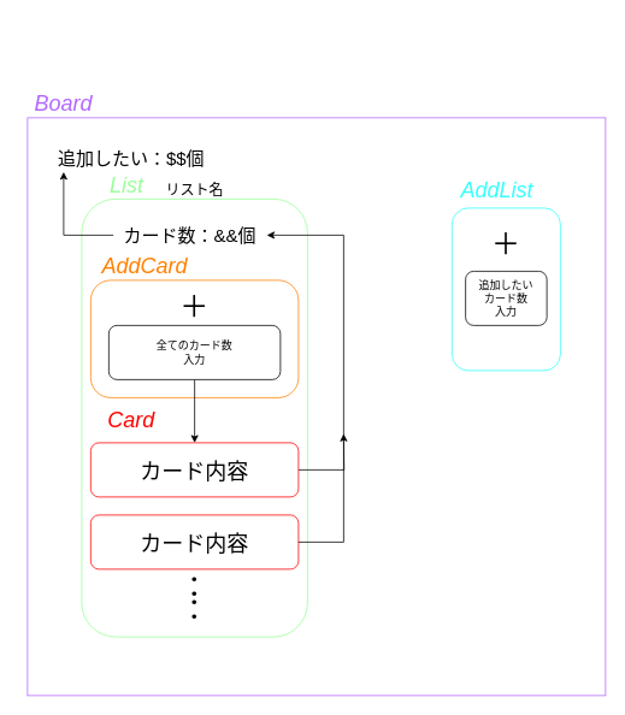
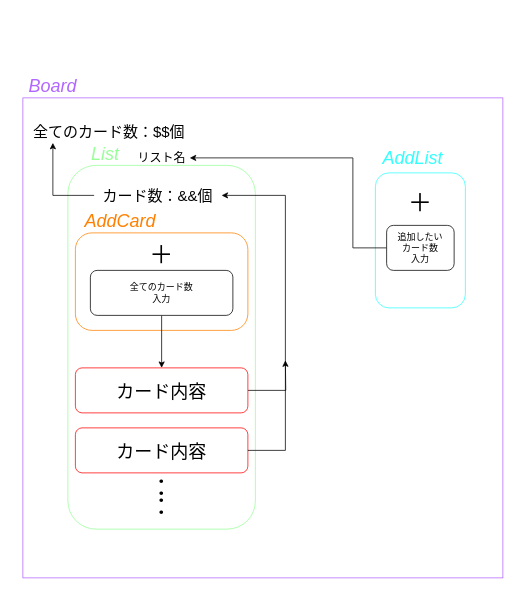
- <mxCell id="30" value="追加したい：$$個" style="text;html=1;strokeColor=none;fillColor=none;align=center;verticalAlign=middle;whiteSpace=wrap;rounded=0;fontSize=20;" vertex="1" parent="1"><mxGeometry x="20" y="165" width="250" height="20" as="geometry" /></mxCell>
+ <mxCell id="30" value="全てのカード数：$$個" style="text;html=1;strokeColor=none;fillColor=none;align=center;verticalAlign=middle;whiteSpace=wrap;rounded=0;fontSize=20;" vertex="1" parent="1"><mxGeometry x="20" y="165" width="250" height="20" as="geometry" /></mxCell>
+ <mxCell id="5" style="edgeStyle=orthogonalEdgeStyle;rounded=0;orthogonalLoop=1;jettySize=auto;html=1;entryX=1;entryY=0.5;entryDx=0;entryDy=0;fontSize=32;fontColor=#FFFFFF;" edge="1" parent="1" source="6" target="9"><mxGeometry relative="1" as="geometry"><Array as="points"><mxPoint x="470" y="330" /><mxPoint x="470" y="210" /></Array></mxGeometry></mxCell>
- <mxCell id="26" value="&lt;span style=&quot;font-size: 24px&quot;&gt;Card&lt;/span&gt;" style="text;html=1;strokeColor=none;fillColor=none;align=center;verticalAlign=middle;whiteSpace=wrap;rounded=0;fontStyle=2;fontColor=#FF0000;" vertex="1" parent="1"><mxGeometry x="95" y="440" width="100" height="50" as="geometry" /></mxCell>
